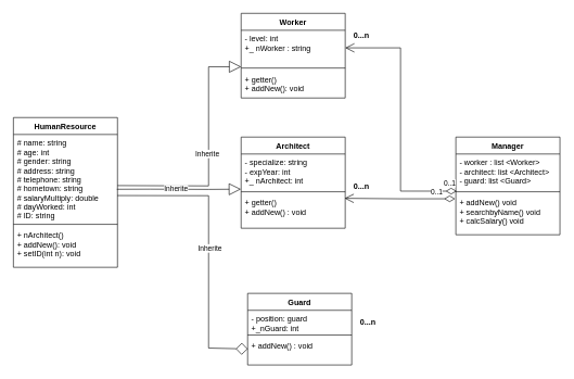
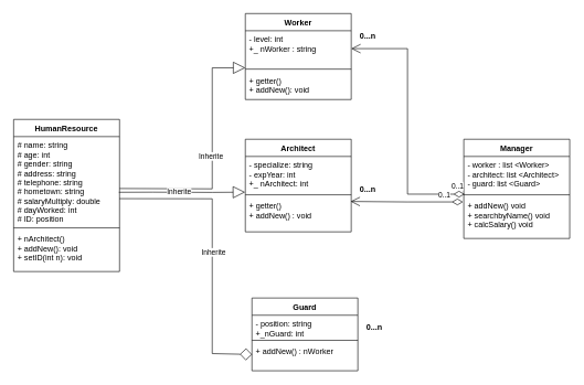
- <mxCell id="3" value="# name: string&#10;# age: int&#10;# gender: string&#10;# address: string &#10;# telephone: string&#10;# hometown: string&#10;# salaryMultiply: double&#10;# dayWorked: int &#10;# ID: string " style="text;strokeColor=none;fillColor=none;align=left;verticalAlign=top;spacingLeft=4;spacingRight=4;overflow=hidden;rotatable=0;points=[[0,0.5],[1,0.5]];portConstraint=eastwest;" parent="2" vertex="1"><mxGeometry y="26" width="160" height="134" as="geometry" /></mxCell>
+ <mxCell id="3" value="# name: string&#10;# age: int&#10;# gender: string&#10;# address: string &#10;# telephone: string&#10;# hometown: string&#10;# salaryMultiply: double&#10;# dayWorked: int &#10;# ID: position " style="text;strokeColor=none;fillColor=none;align=left;verticalAlign=top;spacingLeft=4;spacingRight=4;overflow=hidden;rotatable=0;points=[[0,0.5],[1,0.5]];portConstraint=eastwest;" parent="2" vertex="1"><mxGeometry y="26" width="160" height="134" as="geometry" /></mxCell>
- <mxCell id="16" value="- position: guard&#10;+_nGuard: int" style="text;strokeColor=none;fillColor=none;align=left;verticalAlign=top;spacingLeft=4;spacingRight=4;overflow=hidden;rotatable=0;points=[[0,0.5],[1,0.5]];portConstraint=eastwest;" parent="15" vertex="1"><mxGeometry y="26" width="160" height="34" as="geometry" /></mxCell>
+ <mxCell id="16" value="- position: string&#10;+_nGuard: int" style="text;strokeColor=none;fillColor=none;align=left;verticalAlign=top;spacingLeft=4;spacingRight=4;overflow=hidden;rotatable=0;points=[[0,0.5],[1,0.5]];portConstraint=eastwest;" parent="15" vertex="1"><mxGeometry y="26" width="160" height="34" as="geometry" /></mxCell>
- <mxCell id="18" value="+ addNew() : void" style="text;strokeColor=none;fillColor=none;align=left;verticalAlign=top;spacingLeft=4;spacingRight=4;overflow=hidden;rotatable=0;points=[[0,0.5],[1,0.5]];portConstraint=eastwest;" parent="15" vertex="1"><mxGeometry y="68" width="160" height="42" as="geometry" /></mxCell>
+ <mxCell id="18" value="+ addNew() : nWorker" style="text;strokeColor=none;fillColor=none;align=left;verticalAlign=top;spacingLeft=4;spacingRight=4;overflow=hidden;rotatable=0;points=[[0,0.5],[1,0.5]];portConstraint=eastwest;" parent="15" vertex="1"><mxGeometry y="68" width="160" height="42" as="geometry" /></mxCell>
